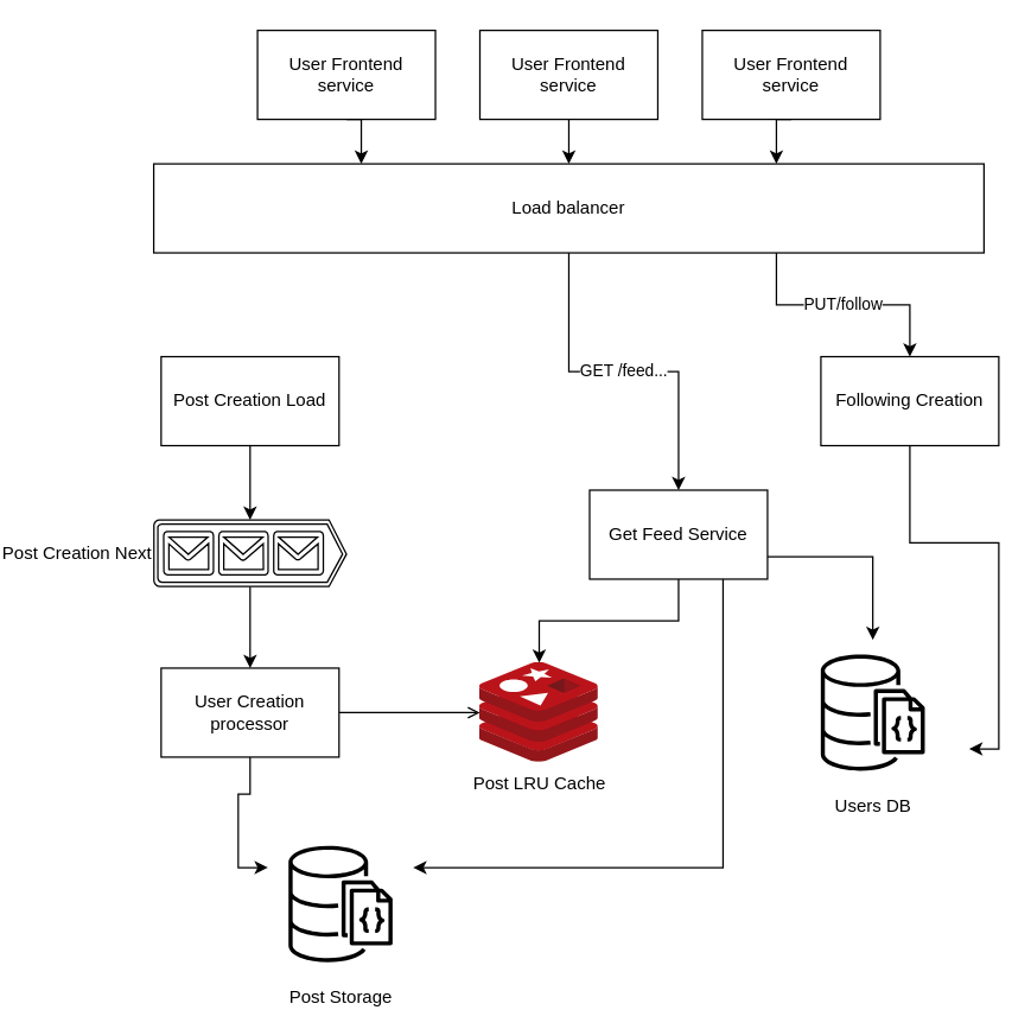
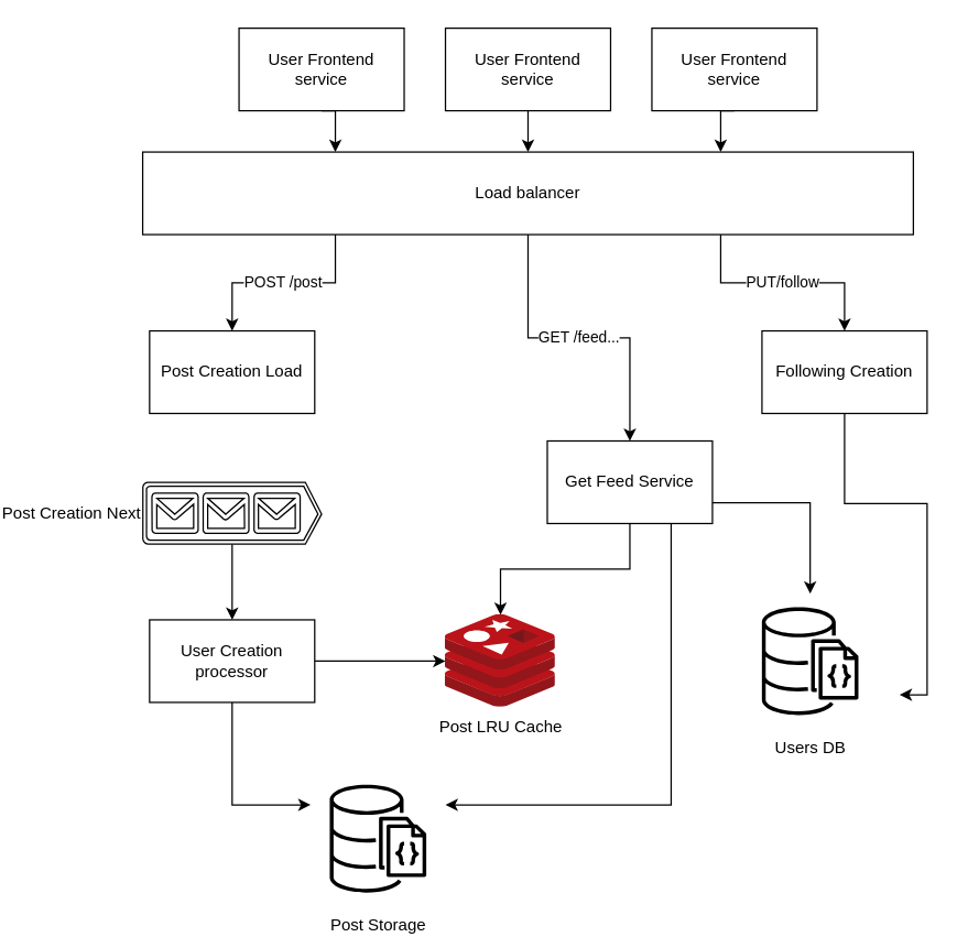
+ <mxCell id="4" value="POST /post" style="edgeStyle=orthogonalEdgeStyle;rounded=0;orthogonalLoop=1;jettySize=auto;html=1;exitX=0.25;exitY=1;exitDx=0;exitDy=0;" edge="1" parent="1" source="7" target="8"><mxGeometry relative="1" as="geometry" /></mxCell>
- <mxCell id="16" style="edgeStyle=orthogonalEdgeStyle;rounded=0;orthogonalLoop=1;jettySize=auto;html=1;exitX=0.5;exitY=1;exitDx=0;exitDy=0;entryX=0.5;entryY=0;entryDx=0;entryDy=0;entryPerimeter=0;" edge="1" parent="1" source="8" target="15"><mxGeometry relative="1" as="geometry" /></mxCell>
- <mxCell id="26" value="Get Feed Service" style="rounded=0;whiteSpace=wrap;html=1;" vertex="1" parent="1"><mxGeometry x="314" y="330" width="120" height="60" as="geometry" /></mxCell>
+ <mxCell id="26" value="Get Feed Service" style="rounded=0;whiteSpace=wrap;html=1;" vertex="1" parent="1"><mxGeometry x="314" y="320" width="120" height="60" as="geometry" /></mxCell>
- <mxCell id="18" style="edgeStyle=orthogonalEdgeStyle;rounded=0;orthogonalLoop=1;jettySize=auto;html=1;exitX=1;exitY=0.5;exitDx=0;exitDy=0;endArrow=open;" edge="1" parent="1" source="19" target="20"><mxGeometry relative="1" as="geometry" /></mxCell>
+ <mxCell id="18" style="edgeStyle=orthogonalEdgeStyle;rounded=0;orthogonalLoop=1;jettySize=auto;html=1;exitX=1;exitY=0.5;exitDx=0;exitDy=0;" edge="1" parent="1" source="19" target="20"><mxGeometry relative="1" as="geometry" /></mxCell>
- <mxCell id="13" value="Post Storage" style="sketch=0;points=[[0,0,0],[0.25,0,0],[0.5,0,0],[0.75,0,0],[1,0,0],[0,1,0],[0.25,1,0],[0.5,1,0],[0.75,1,0],[1,1,0],[0,0.25,0],[0,0.5,0],[0,0.75,0],[1,0.25,0],[1,0.5,0],[1,0.75,0]];outlineConnect=0;dashed=0;verticalLabelPosition=bottom;verticalAlign=top;align=center;html=1;fontSize=12;fontStyle=0;aspect=fixed;shape=mxgraph.aws4.resourceIcon;resIcon=mxgraph.aws4.documentdb_with_mongodb_compatibility;" vertex="1" parent="1"><mxGeometry x="97" y="560" width="98" height="98" as="geometry" /></mxCell>
+ <mxCell id="13" value="Post Storage" style="sketch=0;points=[[0,0,0],[0.25,0,0],[0.5,0,0],[0.75,0,0],[1,0,0],[0,1,0],[0.25,1,0],[0.5,1,0],[0.75,1,0],[1,1,0],[0,0.25,0],[0,0.5,0],[0,0.75,0],[1,0.25,0],[1,0.5,0],[1,0.75,0]];outlineConnect=0;dashed=0;verticalLabelPosition=bottom;verticalAlign=top;align=center;html=1;fontSize=12;fontStyle=0;aspect=fixed;shape=mxgraph.aws4.resourceIcon;resIcon=mxgraph.aws4.documentdb_with_mongodb_compatibility;" vertex="1" parent="1"><mxGeometry x="142" y="560" width="98" height="98" as="geometry" /></mxCell>
